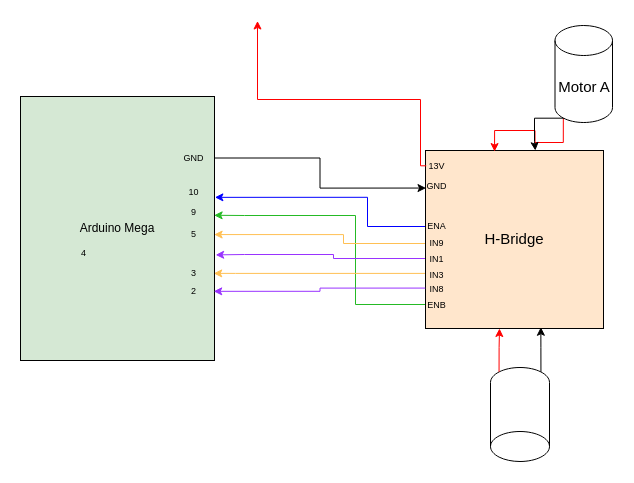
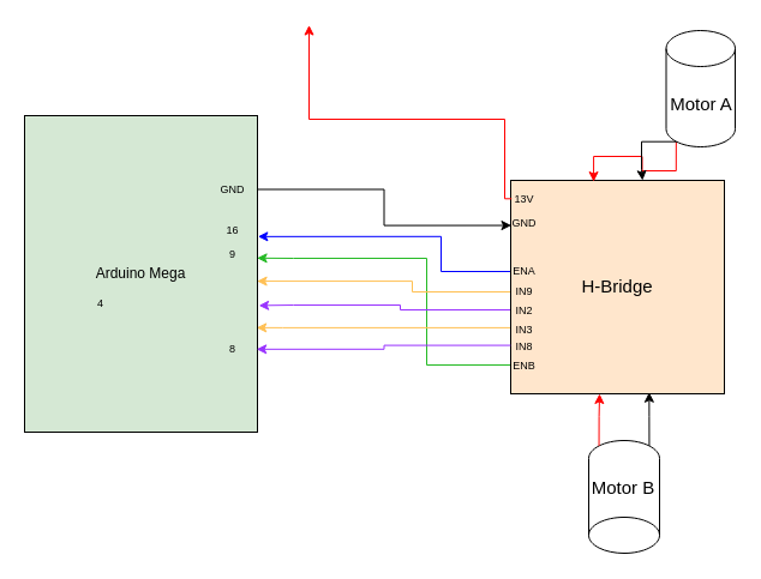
- <mxCell id="26" value="&lt;font style=&quot;font-size: 9px&quot;&gt;10&lt;/font&gt;" style="text;html=1;strokeColor=none;fillColor=none;align=center;verticalAlign=middle;whiteSpace=wrap;rounded=0;" vertex="1" parent="1"><mxGeometry x="177" y="184" width="33" height="14" as="geometry" /></mxCell>
+ <mxCell id="26" value="&lt;font style=&quot;font-size: 9px&quot;&gt;16&lt;/font&gt;" style="text;html=1;strokeColor=none;fillColor=none;align=center;verticalAlign=middle;whiteSpace=wrap;rounded=0;" vertex="1" parent="1"><mxGeometry x="177" y="184" width="33" height="14" as="geometry" /></mxCell>
- <mxCell id="28" value="&lt;font style=&quot;font-size: 9px&quot;&gt;5&lt;/font&gt;" style="text;html=1;strokeColor=none;fillColor=none;align=center;verticalAlign=middle;whiteSpace=wrap;rounded=0;" vertex="1" parent="1"><mxGeometry x="177" y="226" width="33" height="14" as="geometry" /></mxCell>
- <mxCell id="22" value="&lt;font style=&quot;font-size: 9px&quot;&gt;IN1&lt;/font&gt;" style="text;html=1;strokeColor=none;fillColor=none;align=center;verticalAlign=middle;whiteSpace=wrap;rounded=0;" vertex="1" parent="1"><mxGeometry x="420" y="251" width="33" height="14" as="geometry" /></mxCell>
+ <mxCell id="22" value="&lt;font style=&quot;font-size: 9px&quot;&gt;IN2&lt;/font&gt;" style="text;html=1;strokeColor=none;fillColor=none;align=center;verticalAlign=middle;whiteSpace=wrap;rounded=0;" vertex="1" parent="1"><mxGeometry x="420" y="251" width="33" height="14" as="geometry" /></mxCell>
- <mxCell id="30" value="&lt;font style=&quot;font-size: 9px&quot;&gt;3&lt;/font&gt;" style="text;html=1;strokeColor=none;fillColor=none;align=center;verticalAlign=middle;whiteSpace=wrap;rounded=0;" vertex="1" parent="1"><mxGeometry x="177" y="265" width="33" height="14" as="geometry" /></mxCell>
- <mxCell id="31" value="&lt;font style=&quot;font-size: 9px&quot;&gt;2&lt;/font&gt;" style="text;html=1;strokeColor=none;fillColor=none;align=center;verticalAlign=middle;whiteSpace=wrap;rounded=0;" vertex="1" parent="1"><mxGeometry x="177" y="283" width="33" height="14" as="geometry" /></mxCell>
+ <mxCell id="31" value="&lt;font style=&quot;font-size: 9px&quot;&gt;8&lt;/font&gt;" style="text;html=1;strokeColor=none;fillColor=none;align=center;verticalAlign=middle;whiteSpace=wrap;rounded=0;" vertex="1" parent="1"><mxGeometry x="177" y="283" width="33" height="14" as="geometry" /></mxCell>
+ <mxCell id="13" value="Motor B" style="text;html=1;strokeColor=none;fillColor=none;align=center;verticalAlign=middle;whiteSpace=wrap;rounded=0;fontSize=15;" vertex="1" parent="11"><mxGeometry x="-1.0" y="28.271" width="60" height="21.203" as="geometry" /></mxCell>
